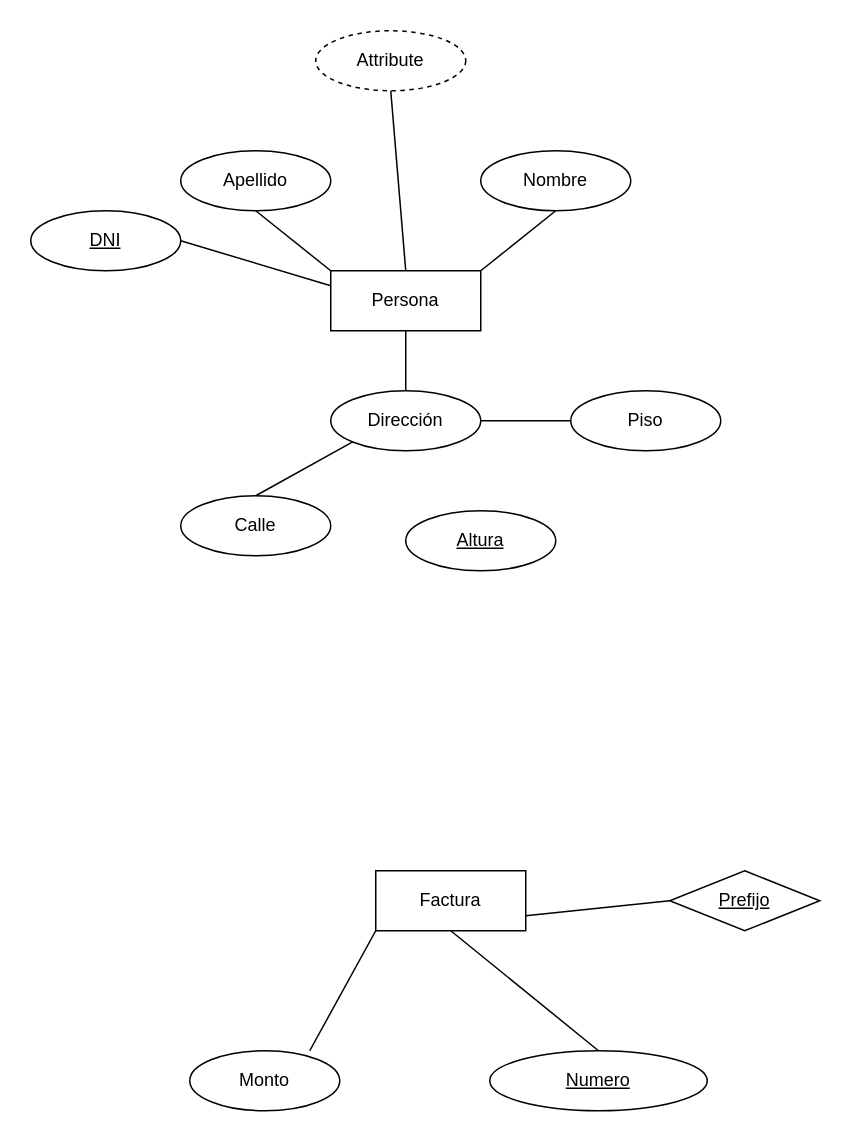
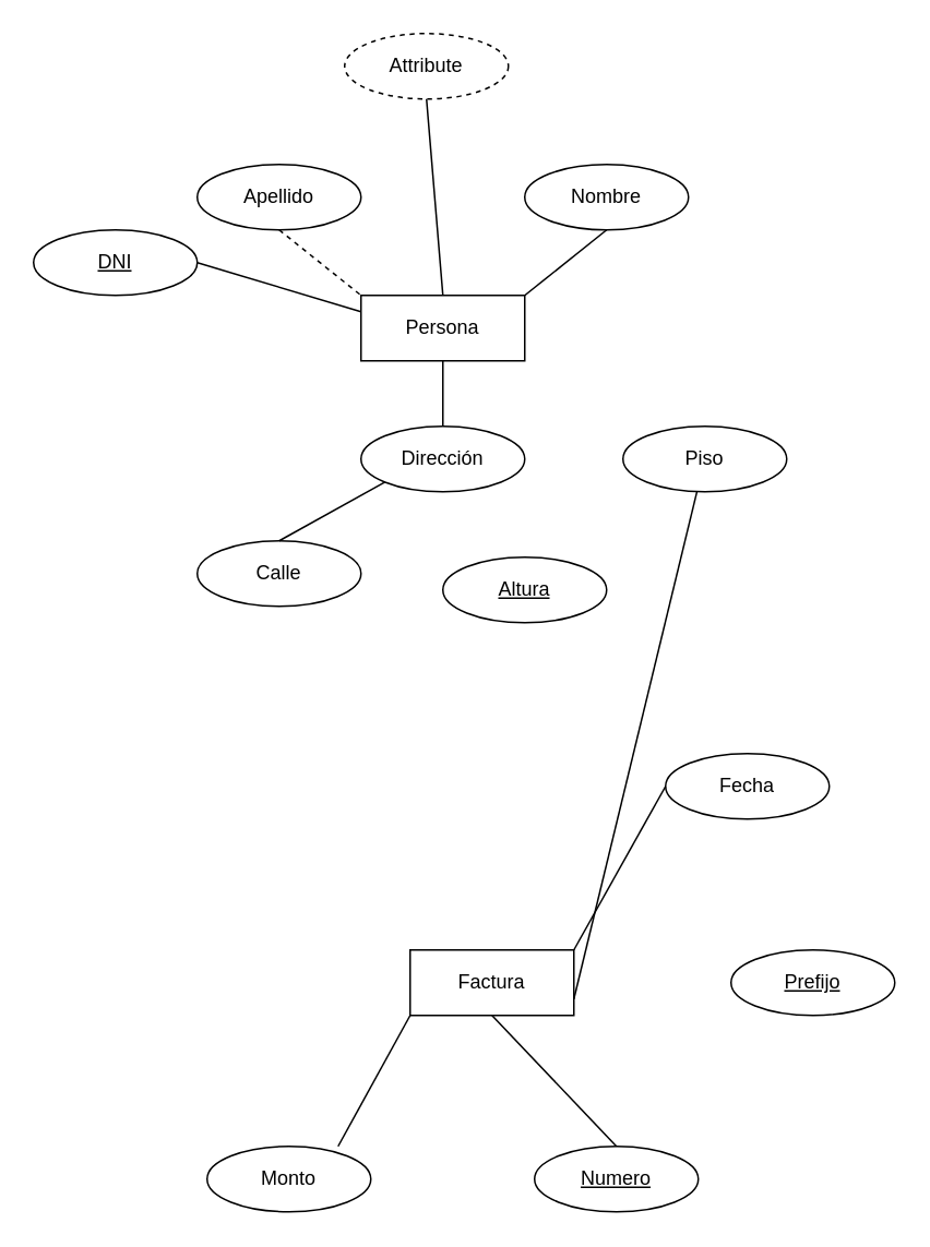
- <mxCell id="5" value="" style="endArrow=none;html=1;rounded=0;exitX=0.5;exitY=1;exitDx=0;exitDy=0;entryX=0;entryY=0;entryDx=0;entryDy=0;" edge="1" parent="1" source="3" target="2"><mxGeometry relative="1" as="geometry"><mxPoint x="210" y="230" as="sourcePoint" /><mxPoint x="370" y="230" as="targetPoint" /></mxGeometry></mxCell>
+ <mxCell id="5" value="" style="endArrow=none;html=1;rounded=0;exitX=0.5;exitY=1;exitDx=0;exitDy=0;entryX=0;entryY=0;entryDx=0;entryDy=0;dashed=1;" edge="1" parent="1" source="3" target="2"><mxGeometry relative="1" as="geometry"><mxPoint x="210" y="230" as="sourcePoint" /><mxPoint x="370" y="230" as="targetPoint" /></mxGeometry></mxCell>
- <mxCell id="13" value="" style="endArrow=none;html=1;rounded=0;exitX=1;exitY=0.5;exitDx=0;exitDy=0;entryX=0;entryY=0.5;entryDx=0;entryDy=0;" edge="1" parent="1" source="7" target="11"><mxGeometry relative="1" as="geometry"><mxPoint x="210" y="230" as="sourcePoint" /><mxPoint x="370" y="230" as="targetPoint" /></mxGeometry></mxCell>
+ <mxCell id="19" value="Fecha" style="ellipse;whiteSpace=wrap;html=1;align=center;" vertex="1" parent="1"><mxGeometry x="406" y="460" width="100" height="40" as="geometry" /></mxCell>
+ <mxCell id="26" value="" style="endArrow=none;html=1;rounded=0;exitX=1;exitY=0;exitDx=0;exitDy=0;entryX=0;entryY=0.5;entryDx=0;entryDy=0;" edge="1" parent="1" source="18" target="19"><mxGeometry relative="1" as="geometry"><mxPoint x="196" y="650" as="sourcePoint" /><mxPoint x="356" y="650" as="targetPoint" /></mxGeometry></mxCell>
- <mxCell id="20" value="Prefijo" style="rhombus;whiteSpace=wrap;html=1;align=center;fontStyle=4;" vertex="1" parent="1"><mxGeometry x="446" y="580" width="100" height="40" as="geometry" /></mxCell>
+ <mxCell id="20" value="Prefijo" style="ellipse;whiteSpace=wrap;html=1;align=center;fontStyle=4" vertex="1" parent="1"><mxGeometry x="446" y="580" width="100" height="40" as="geometry" /></mxCell>
- <mxCell id="25" value="" style="endArrow=none;html=1;rounded=0;exitX=1;exitY=0.75;exitDx=0;exitDy=0;entryX=0;entryY=0.5;entryDx=0;entryDy=0;" edge="1" parent="1" source="18" target="20"><mxGeometry relative="1" as="geometry"><mxPoint x="196" y="650" as="sourcePoint" /><mxPoint x="356" y="650" as="targetPoint" /></mxGeometry></mxCell>
+ <mxCell id="25" value="" style="endArrow=none;html=1;rounded=0;exitX=1;exitY=0.75;exitDx=0;exitDy=0;" edge="1" parent="1" source="18" target="11"><mxGeometry relative="1" as="geometry"><mxPoint x="196" y="650" as="sourcePoint" /><mxPoint x="356" y="650" as="targetPoint" /></mxGeometry></mxCell>
- <mxCell id="21" value="Numero" style="ellipse;whiteSpace=wrap;html=1;align=center;fontStyle=4" vertex="1" parent="1"><mxGeometry x="326" y="700" width="145" height="40" as="geometry" /></mxCell>
+ <mxCell id="21" value="Numero" style="ellipse;whiteSpace=wrap;html=1;align=center;fontStyle=4" vertex="1" parent="1"><mxGeometry x="326" y="700" width="100" height="40" as="geometry" /></mxCell>
